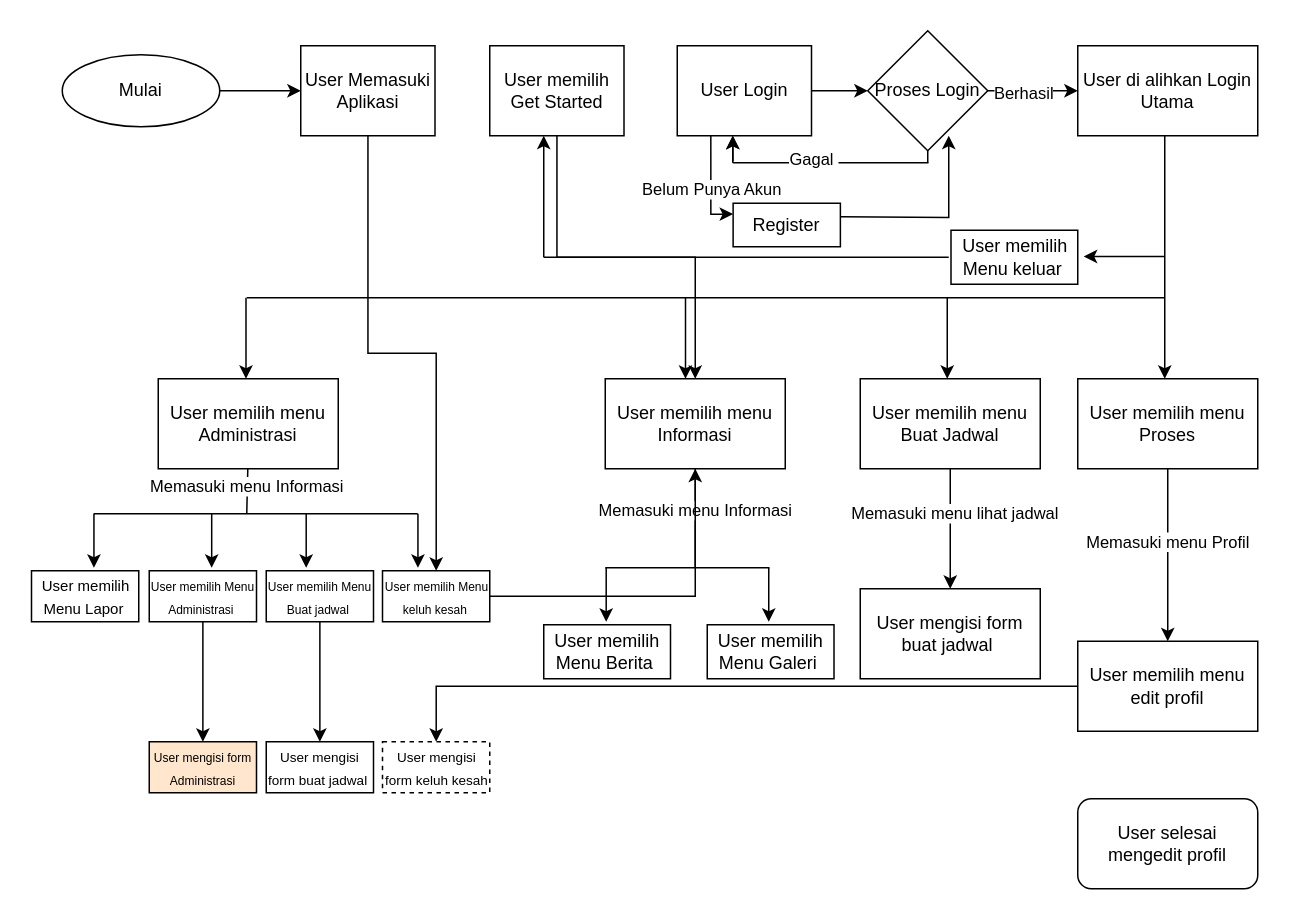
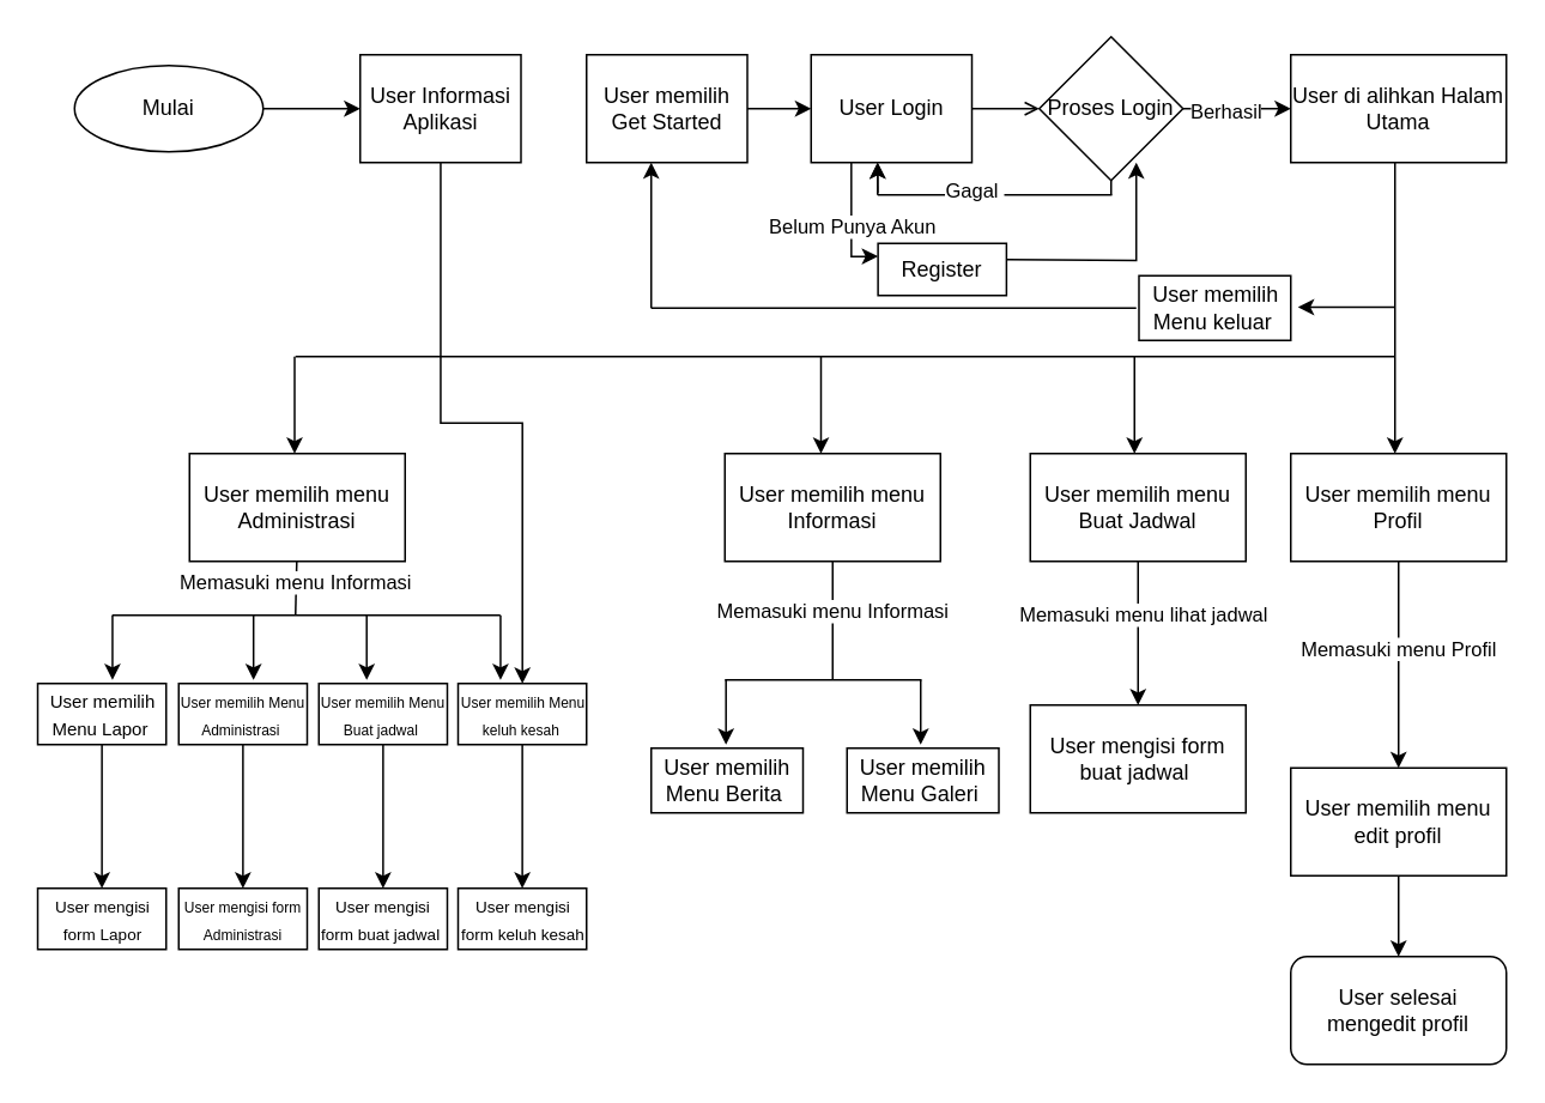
- <mxCell id="5" value="User Memasuki Aplikasi" style="whiteSpace=wrap;html=1;" parent="1" vertex="1"><mxGeometry x="200" y="30" width="89.5" height="60" as="geometry" /></mxCell>
+ <mxCell id="5" value="User Informasi Aplikasi" style="whiteSpace=wrap;html=1;" parent="1" vertex="1"><mxGeometry x="200" y="30" width="89.5" height="60" as="geometry" /></mxCell>
- <mxCell id="8" value="" style="edgeStyle=orthogonalEdgeStyle;rounded=0;orthogonalLoop=1;jettySize=auto;html=1;" parent="1" source="9" target="12" edge="1"><mxGeometry relative="1" as="geometry" /></mxCell>
+ <mxCell id="8" value="" style="edgeStyle=orthogonalEdgeStyle;rounded=0;orthogonalLoop=1;jettySize=auto;html=1;endArrow=open;" parent="1" source="9" target="12" edge="1"><mxGeometry relative="1" as="geometry" /></mxCell>
- <mxCell id="14" value="User di alihkan Login Utama" style="whiteSpace=wrap;html=1;" parent="1" vertex="1"><mxGeometry x="718" y="30" width="120" height="60" as="geometry" /></mxCell>
+ <mxCell id="14" value="User di alihkan Halam Utama" style="whiteSpace=wrap;html=1;" parent="1" vertex="1"><mxGeometry x="718" y="30" width="120" height="60" as="geometry" /></mxCell>
- <mxCell id="6" value="" style="edgeStyle=orthogonalEdgeStyle;rounded=0;orthogonalLoop=1;jettySize=auto;html=1;" parent="1" source="7" target="30" edge="1"><mxGeometry relative="1" as="geometry" /></mxCell>
+ <mxCell id="6" value="" style="edgeStyle=orthogonalEdgeStyle;rounded=0;orthogonalLoop=1;jettySize=auto;html=1;" parent="1" source="7" target="9" edge="1"><mxGeometry relative="1" as="geometry" /></mxCell>
- <mxCell id="17" value="User memilih menu Proses" style="whiteSpace=wrap;html=1;" parent="1" vertex="1"><mxGeometry x="718" y="252" width="120" height="60" as="geometry" /></mxCell>
+ <mxCell id="17" value="User memilih menu Profil" style="whiteSpace=wrap;html=1;" parent="1" vertex="1"><mxGeometry x="718" y="252" width="120" height="60" as="geometry" /></mxCell>
- <mxCell id="51" value="" style="edgeStyle=orthogonalEdgeStyle;rounded=0;orthogonalLoop=1;jettySize=auto;html=1;" edge="1" parent="1" source="52" target="30"><mxGeometry relative="1" as="geometry" /></mxCell>
+ <mxCell id="51" value="" style="edgeStyle=orthogonalEdgeStyle;rounded=0;orthogonalLoop=1;jettySize=auto;html=1;" edge="1" parent="1" source="52" target="66"><mxGeometry relative="1" as="geometry" /></mxCell>
+ <mxCell id="42" value="" style="edgeStyle=orthogonalEdgeStyle;rounded=0;orthogonalLoop=1;jettySize=auto;html=1;" edge="1" parent="1" source="43" target="69"><mxGeometry relative="1" as="geometry" /></mxCell>
- <mxCell id="18" value="" style="edgeStyle=orthogonalEdgeStyle;rounded=0;orthogonalLoop=1;jettySize=auto;html=1;" parent="1" source="19" target="66" edge="1"><mxGeometry relative="1" as="geometry" /></mxCell>
+ <mxCell id="18" value="" style="edgeStyle=orthogonalEdgeStyle;rounded=0;orthogonalLoop=1;jettySize=auto;html=1;" parent="1" source="19" target="20" edge="1"><mxGeometry relative="1" as="geometry" /></mxCell>
+ <mxCell id="69" value="&lt;span style=&quot;font-size: 9px;&quot;&gt;User mengisi form Lapor&lt;/span&gt;" style="whiteSpace=wrap;html=1;" vertex="1" parent="1"><mxGeometry x="20.5" y="494" width="71.5" height="34" as="geometry" /></mxCell>
- <mxCell id="68" value="&lt;font style=&quot;font-size: 8px;&quot;&gt;User mengisi form Administrasi&lt;/font&gt;" style="whiteSpace=wrap;html=1;fillColor=#ffe6cc;" vertex="1" parent="1"><mxGeometry x="99" y="494" width="71.5" height="34" as="geometry" /></mxCell>
+ <mxCell id="68" value="&lt;font style=&quot;font-size: 8px;&quot;&gt;User mengisi form Administrasi&lt;/font&gt;" style="whiteSpace=wrap;html=1;" vertex="1" parent="1"><mxGeometry x="99" y="494" width="71.5" height="34" as="geometry" /></mxCell>
- <mxCell id="66" value="&lt;font style=&quot;font-size: 9px;&quot;&gt;User mengisi form keluh kesah&lt;/font&gt;" style="whiteSpace=wrap;html=1;dashed=1;" vertex="1" parent="1"><mxGeometry x="254.5" y="494" width="71.5" height="34" as="geometry" /></mxCell>
+ <mxCell id="66" value="&lt;font style=&quot;font-size: 9px;&quot;&gt;User mengisi form keluh kesah&lt;/font&gt;" style="whiteSpace=wrap;html=1;" vertex="1" parent="1"><mxGeometry x="254.5" y="494" width="71.5" height="34" as="geometry" /></mxCell>
